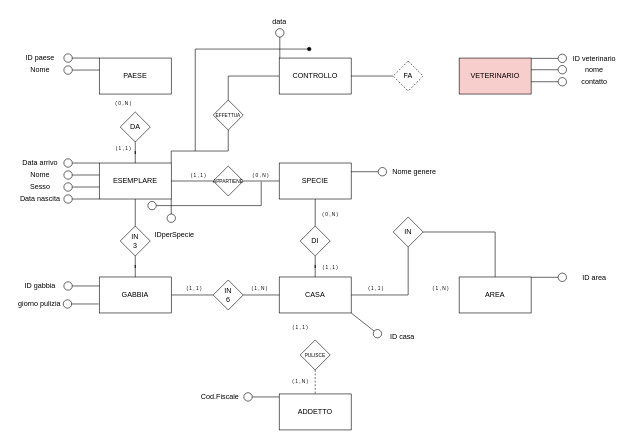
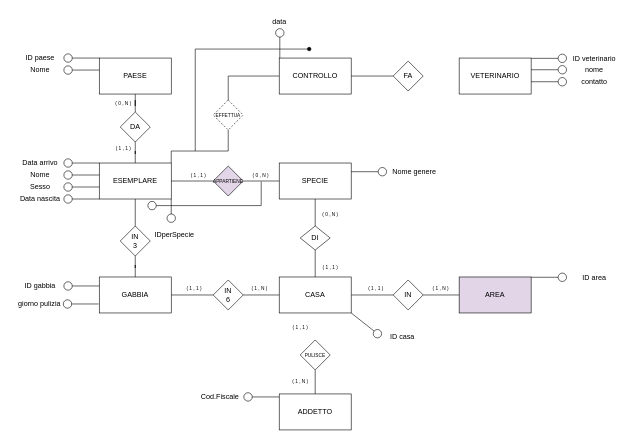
- <mxCell id="33" value="FA" style="rhombus;whiteSpace=wrap;html=1;dashed=1;" vertex="1" parent="1"><mxGeometry x="655" y="101" width="50" height="50" as="geometry" /></mxCell>
+ <mxCell id="33" value="FA" style="rhombus;whiteSpace=wrap;html=1;" vertex="1" parent="1"><mxGeometry x="655" y="101" width="50" height="50" as="geometry" /></mxCell>
- <mxCell id="11" value="VETERINARIO" style="rounded=0;whiteSpace=wrap;html=1;fillColor=#f8cecc;" vertex="1" parent="1"><mxGeometry x="765" y="96" width="120" height="60" as="geometry" /></mxCell>
+ <mxCell id="11" value="VETERINARIO" style="rounded=0;whiteSpace=wrap;html=1;" vertex="1" parent="1"><mxGeometry x="765" y="96" width="120" height="60" as="geometry" /></mxCell>
+ <mxCell id="7" value="" style="edgeStyle=orthogonalEdgeStyle;rounded=0;orthogonalLoop=1;jettySize=auto;html=1;endArrow=none;endFill=0;" edge="1" parent="1" source="8" target="29"><mxGeometry relative="1" as="geometry" /></mxCell>
- <mxCell id="31" value="&lt;font style=&quot;font-size: 8px;&quot;&gt;EFFETTUA&lt;/font&gt;" style="rhombus;whiteSpace=wrap;html=1;" vertex="1" parent="1"><mxGeometry x="355" y="166" width="50" height="50" as="geometry" /></mxCell>
+ <mxCell id="31" value="&lt;font style=&quot;font-size: 8px;&quot;&gt;EFFETTUA&lt;/font&gt;" style="rhombus;whiteSpace=wrap;html=1;dashed=1;" vertex="1" parent="1"><mxGeometry x="355" y="166" width="50" height="50" as="geometry" /></mxCell>
- <mxCell id="27" value="&lt;font style=&quot;font-size: 8px;&quot;&gt;APPARTIENE&lt;/font&gt;" style="rhombus;whiteSpace=wrap;html=1;" vertex="1" parent="1"><mxGeometry x="355" y="276" width="50" height="50" as="geometry" /></mxCell>
+ <mxCell id="27" value="&lt;font style=&quot;font-size: 8px;&quot;&gt;APPARTIENE&lt;/font&gt;" style="rhombus;whiteSpace=wrap;html=1;fillColor=#e1d5e7;" vertex="1" parent="1"><mxGeometry x="355" y="276" width="50" height="50" as="geometry" /></mxCell>
- <mxCell id="20" value="IN" style="rhombus;whiteSpace=wrap;html=1;" vertex="1" parent="1"><mxGeometry x="655" y="361" width="50" height="50" as="geometry" /></mxCell>
+ <mxCell id="20" value="IN" style="rhombus;whiteSpace=wrap;html=1;" vertex="1" parent="1"><mxGeometry x="655" y="466" width="50" height="50" as="geometry" /></mxCell>
- <mxCell id="70" value="DI" style="rhombus;whiteSpace=wrap;html=1;" vertex="1" parent="1"><mxGeometry x="500" y="376" width="50" height="50" as="geometry" /></mxCell>
+ <mxCell id="70" value="DI" style="rhombus;whiteSpace=wrap;html=1;" vertex="1" parent="1"><mxGeometry x="500" y="376" width="50" height="40" as="geometry" /></mxCell>
- <mxCell id="15" value="AREA" style="rounded=0;whiteSpace=wrap;html=1;" vertex="1" parent="1"><mxGeometry x="765" y="461" width="120" height="60" as="geometry" /></mxCell>
+ <mxCell id="15" value="AREA" style="rounded=0;whiteSpace=wrap;html=1;fillColor=#e1d5e7;" vertex="1" parent="1"><mxGeometry x="765" y="461" width="120" height="60" as="geometry" /></mxCell>
- <mxCell id="17" value="" style="edgeStyle=orthogonalEdgeStyle;rounded=0;orthogonalLoop=1;jettySize=auto;html=1;endArrow=none;endFill=0;dashed=1;" edge="1" parent="1" source="18" target="16"><mxGeometry relative="1" as="geometry" /></mxCell>
+ <mxCell id="17" value="" style="edgeStyle=orthogonalEdgeStyle;rounded=0;orthogonalLoop=1;jettySize=auto;html=1;endArrow=none;endFill=0;" edge="1" parent="1" source="18" target="16"><mxGeometry relative="1" as="geometry" /></mxCell>
